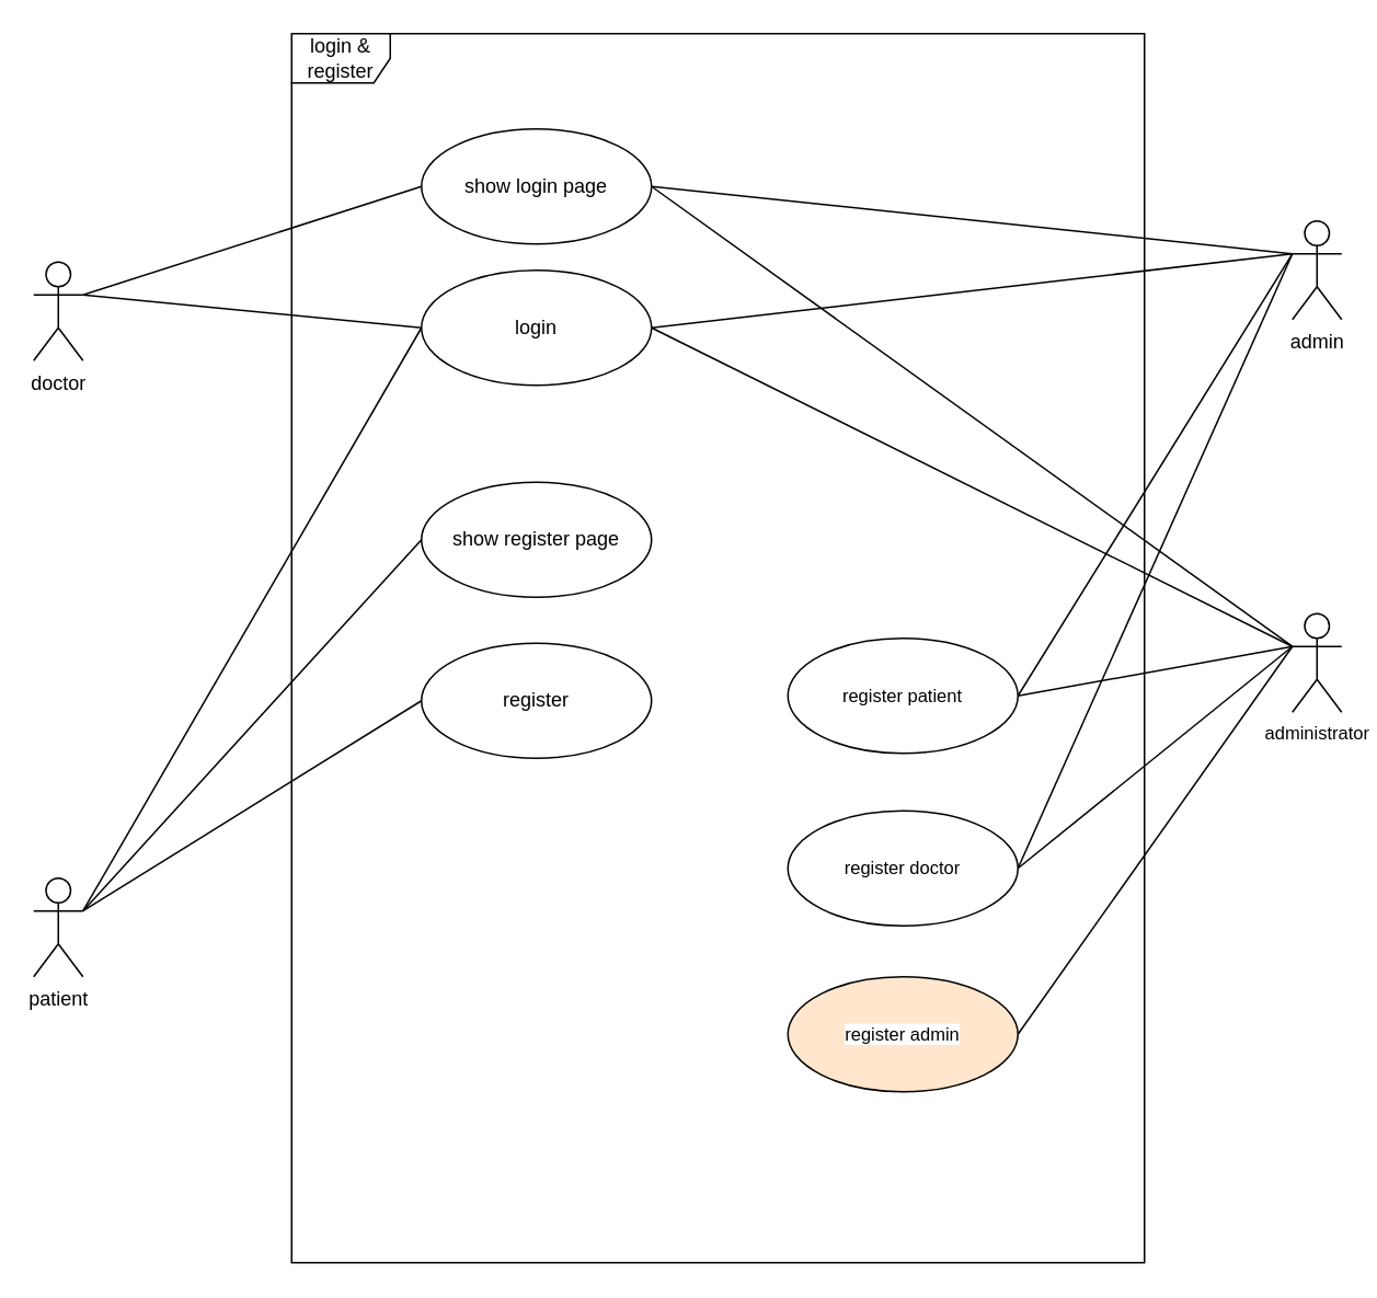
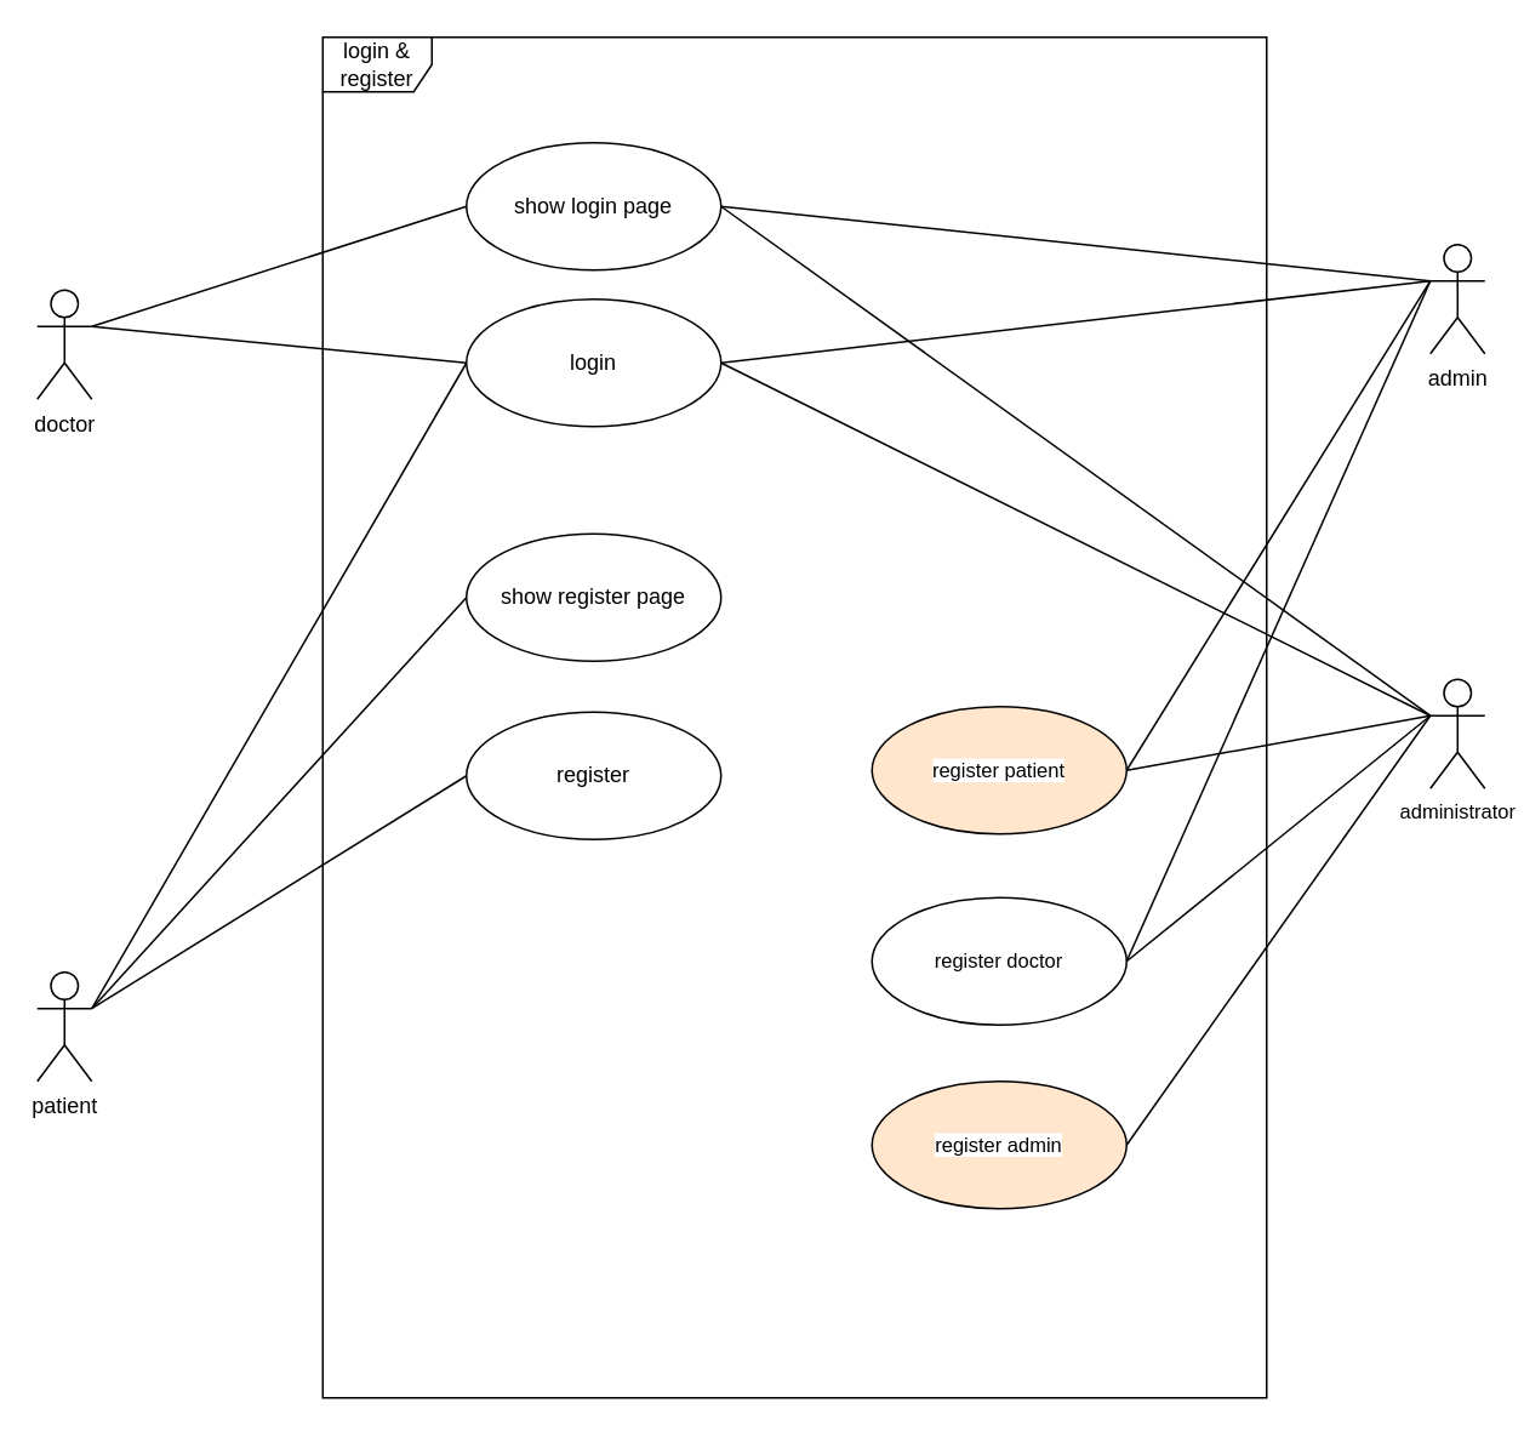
- <mxCell id="27" value="register patient" style="ellipse;whiteSpace=wrap;html=1;fontFamily=Helvetica;fontSize=11;fontColor=default;labelBackgroundColor=default;" vertex="1" parent="1"><mxGeometry x="479" y="388" width="140" height="70" as="geometry" /></mxCell>
+ <mxCell id="27" value="register patient" style="ellipse;whiteSpace=wrap;html=1;fontFamily=Helvetica;fontSize=11;fontColor=default;labelBackgroundColor=default;fillColor=#ffe6cc;" vertex="1" parent="1"><mxGeometry x="479" y="388" width="140" height="70" as="geometry" /></mxCell>
